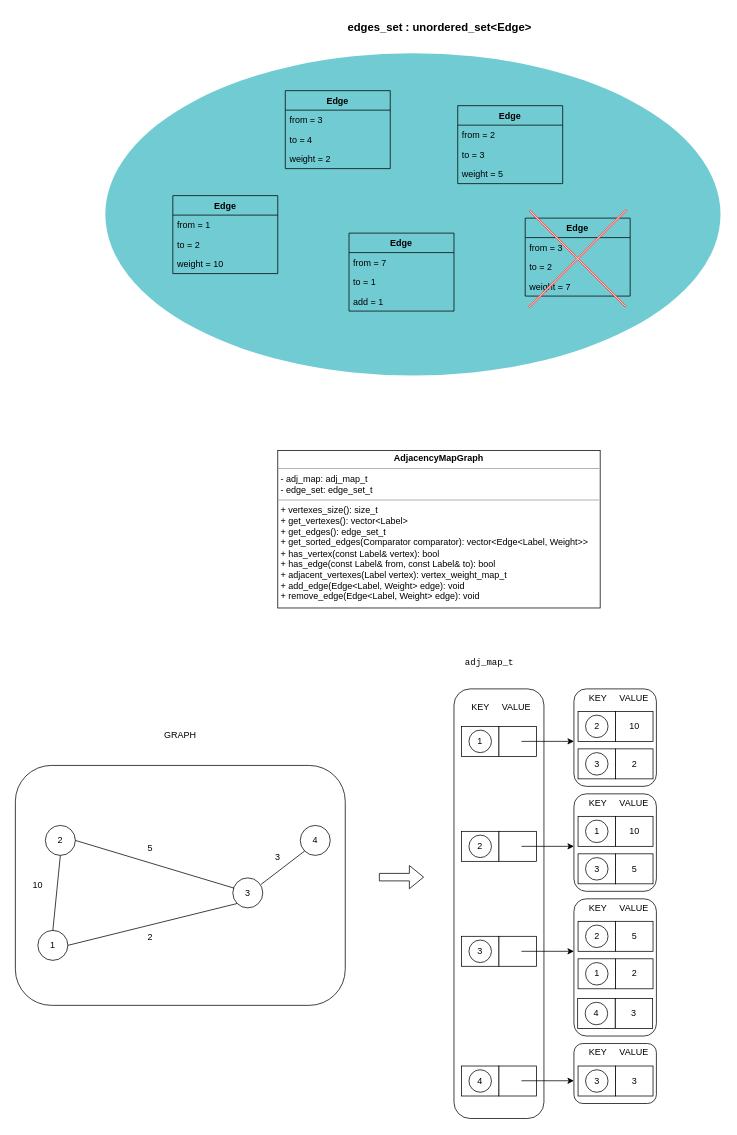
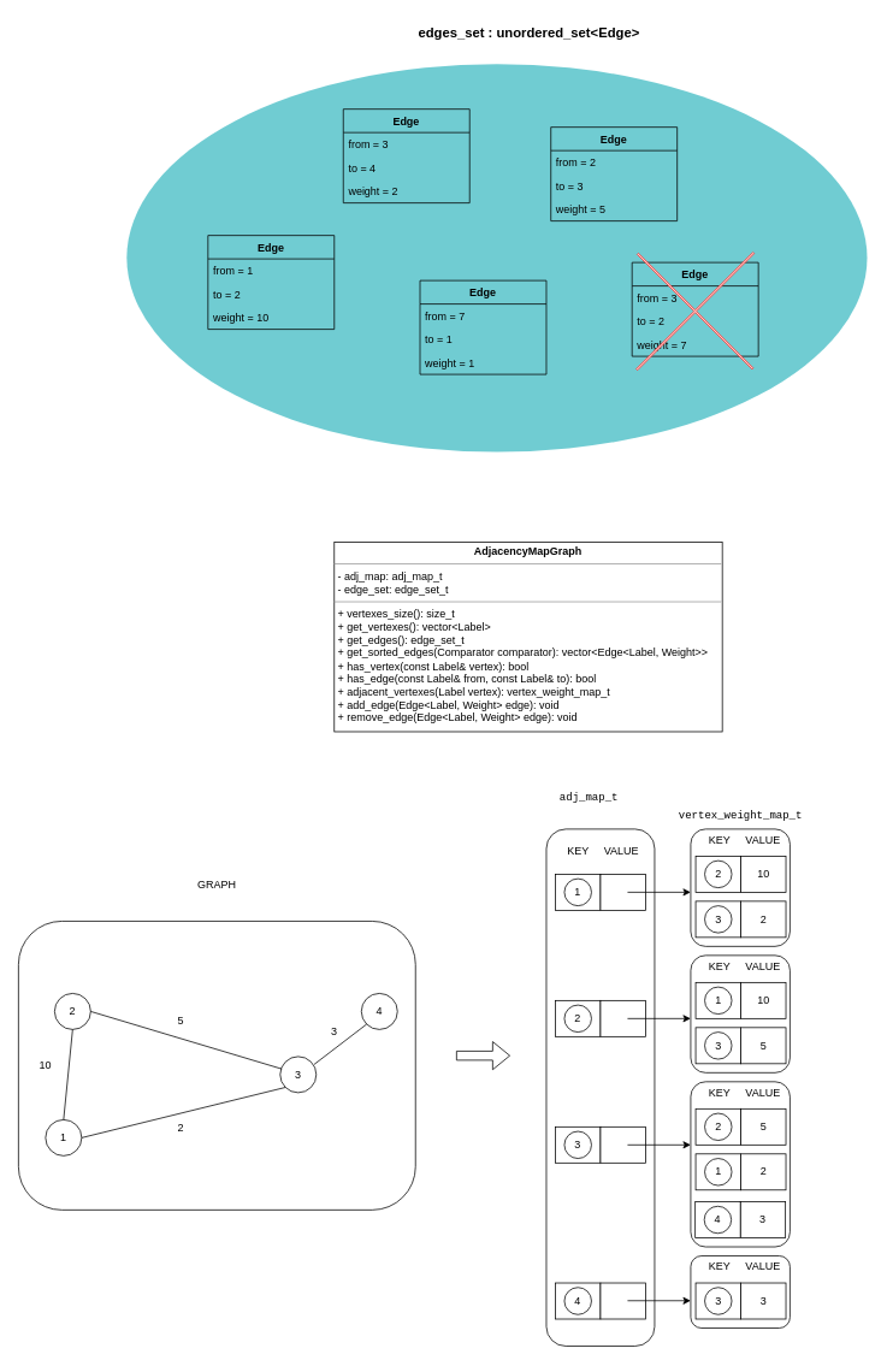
- <mxCell id="25" value="add = 1" style="text;strokeColor=none;fillColor=none;align=left;verticalAlign=top;spacingLeft=4;spacingRight=4;overflow=hidden;rotatable=0;points=[[0,0.5],[1,0.5]];portConstraint=eastwest;" parent="22" vertex="1"><mxGeometry y="78" width="140" height="26" as="geometry" /></mxCell>
+ <mxCell id="25" value="weight = 1" style="text;strokeColor=none;fillColor=none;align=left;verticalAlign=top;spacingLeft=4;spacingRight=4;overflow=hidden;rotatable=0;points=[[0,0.5],[1,0.5]];portConstraint=eastwest;" parent="22" vertex="1"><mxGeometry y="78" width="140" height="26" as="geometry" /></mxCell>
+ <mxCell id="79" value="&lt;font face=&quot;Courier New&quot;&gt;vertex_weight_map_t&lt;/font&gt;" style="text;whiteSpace=wrap;html=1;" parent="1" vertex="1"><mxGeometry x="750" y="887.91" width="140" height="30" as="geometry" /></mxCell>
